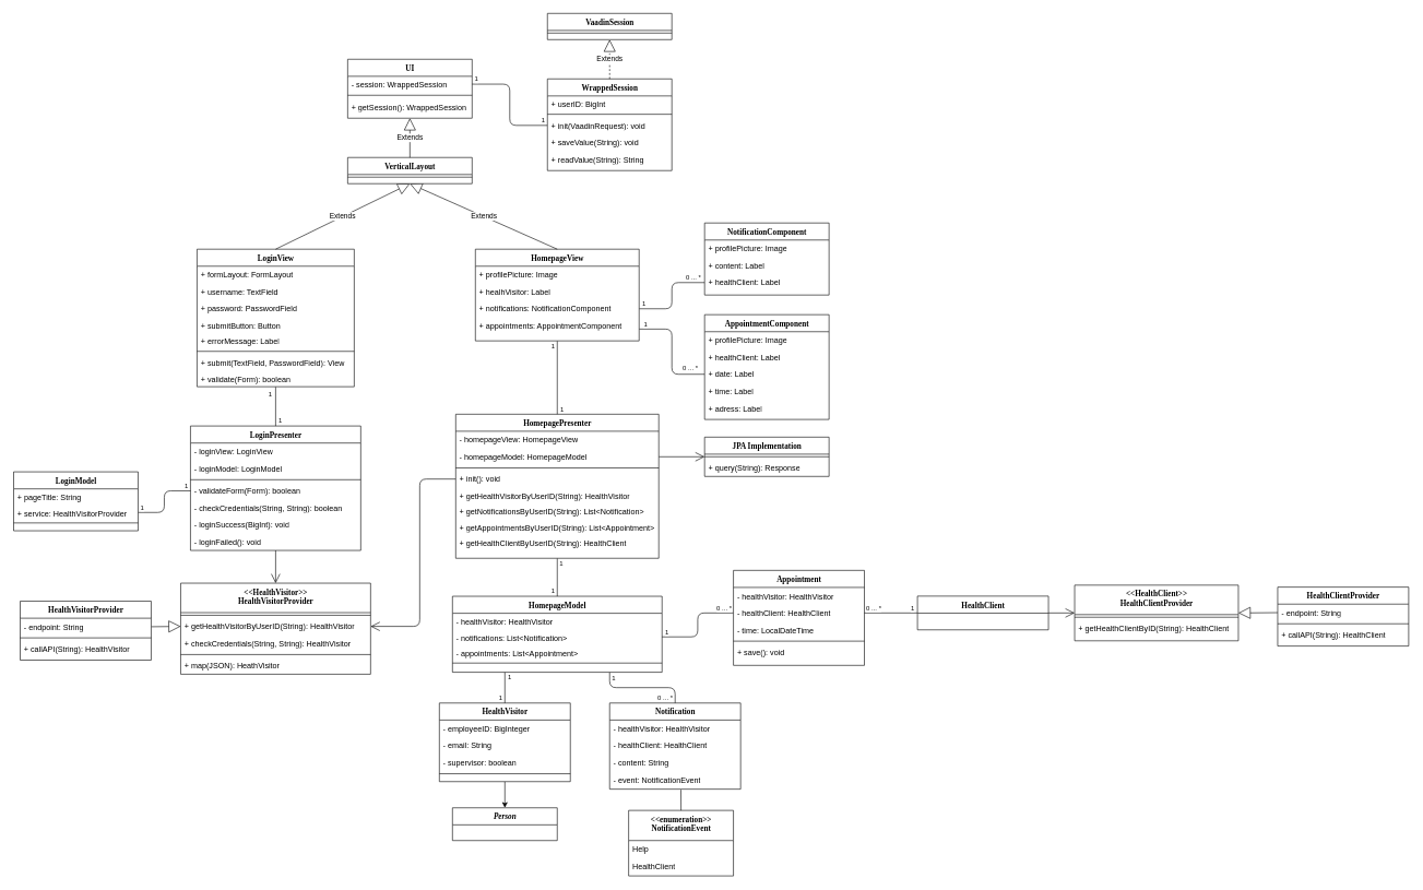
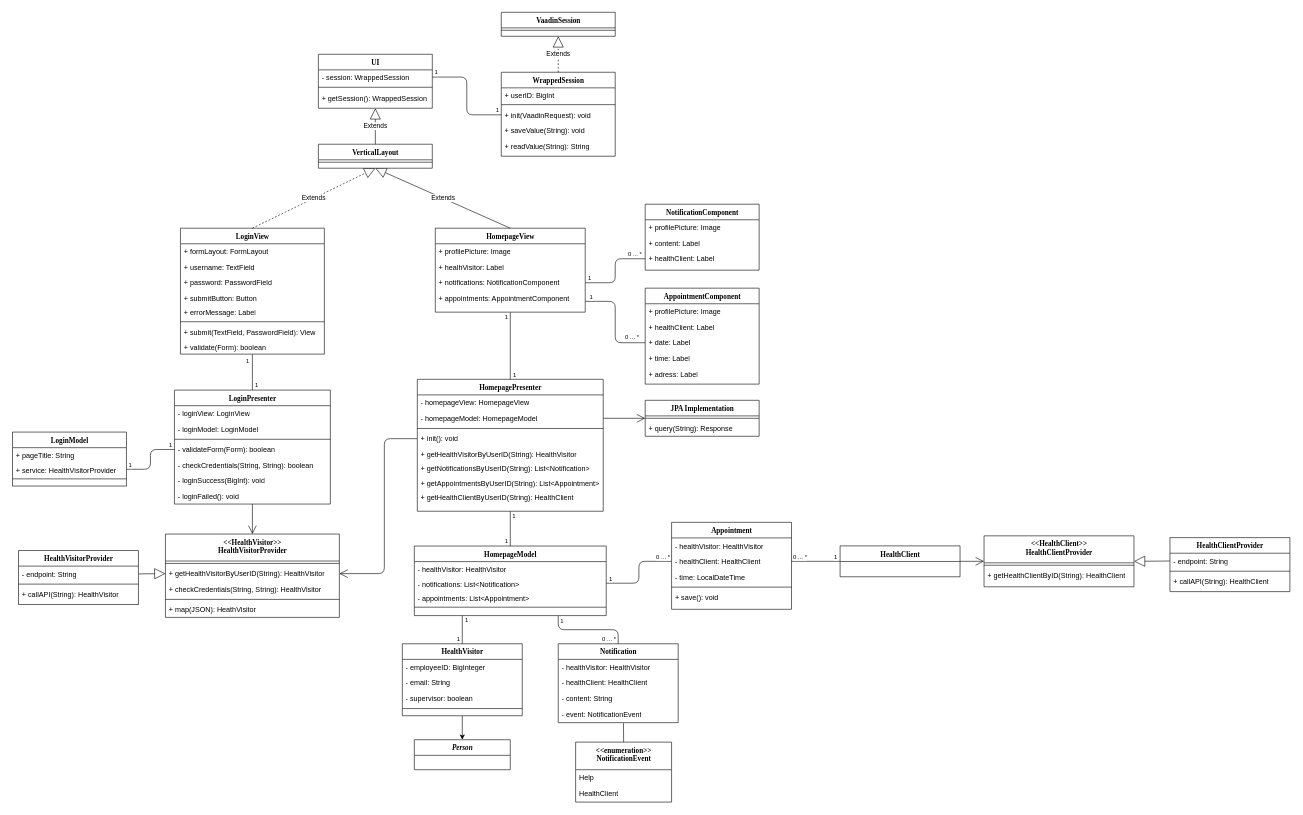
- <mxCell id="2" value="Extends" style="endArrow=block;endSize=16;endFill=0;html=1;exitX=0.5;exitY=0;exitDx=0;exitDy=0;entryX=0.5;entryY=1;entryDx=0;entryDy=0;" edge="1" parent="1" source="50" target="16"><mxGeometry width="160" relative="1" as="geometry"><mxPoint x="710" y="280" as="sourcePoint" /><mxPoint x="870" y="280" as="targetPoint" /></mxGeometry></mxCell>
+ <mxCell id="2" value="Extends" style="endArrow=block;endSize=16;endFill=0;html=1;exitX=0.5;exitY=0;exitDx=0;exitDy=0;entryX=0.5;entryY=1;entryDx=0;entryDy=0;dashed=1;" edge="1" parent="1" source="50" target="16"><mxGeometry width="160" relative="1" as="geometry"><mxPoint x="710" y="280" as="sourcePoint" /><mxPoint x="870" y="280" as="targetPoint" /></mxGeometry></mxCell>
